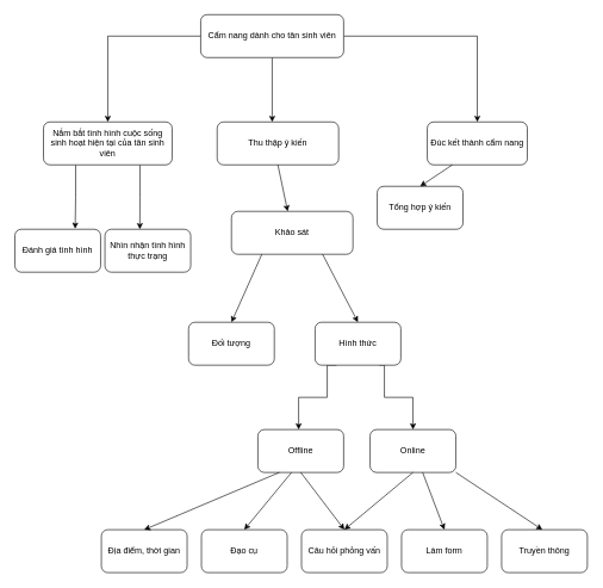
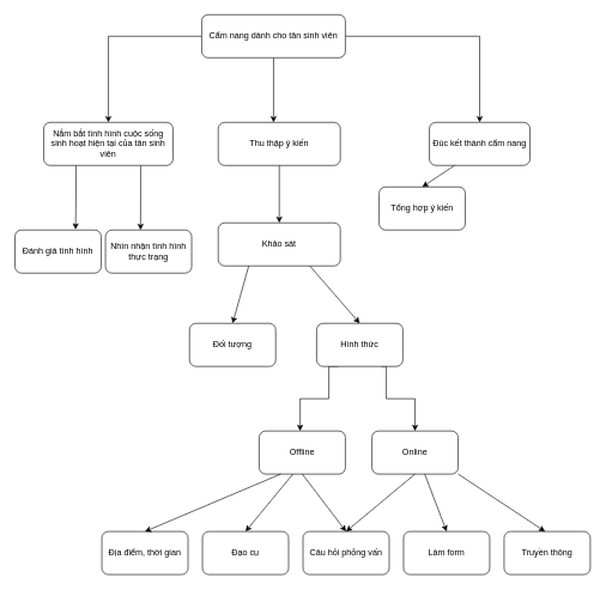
- <mxCell id="11" value="Khảo sát" style="rounded=1;whiteSpace=wrap;html=1;" vertex="1" parent="1"><mxGeometry x="323" y="295" width="170" height="60" as="geometry" /></mxCell>
+ <mxCell id="11" value="Khảo sát" style="rounded=1;whiteSpace=wrap;html=1;" vertex="1" parent="1"><mxGeometry x="303" y="310" width="170" height="60" as="geometry" /></mxCell>
